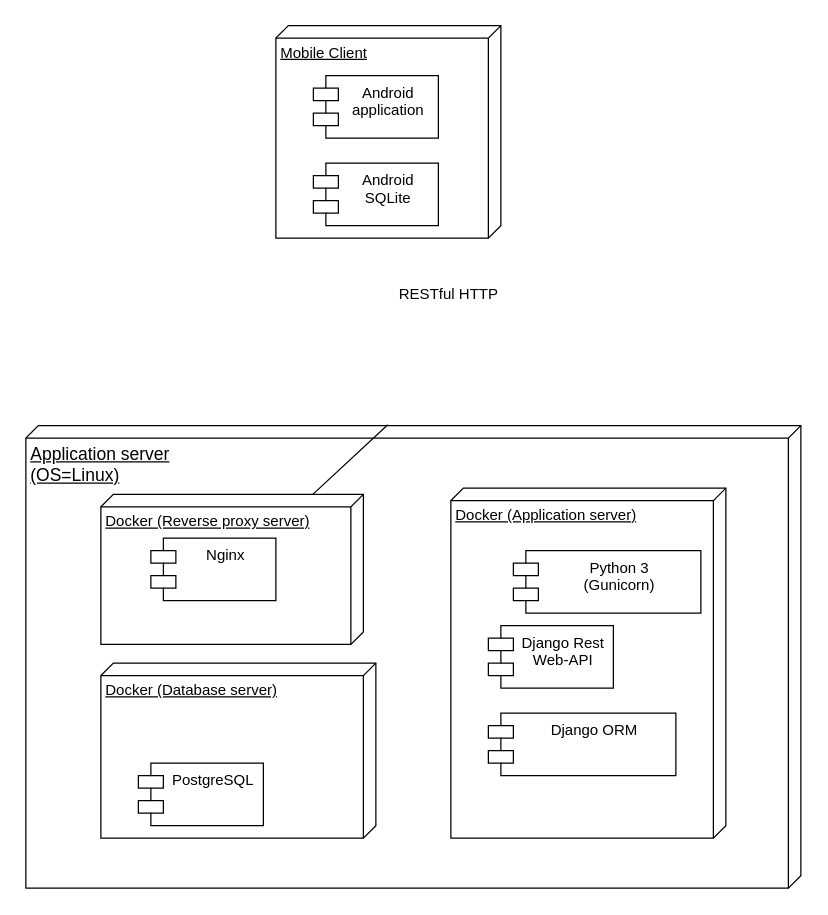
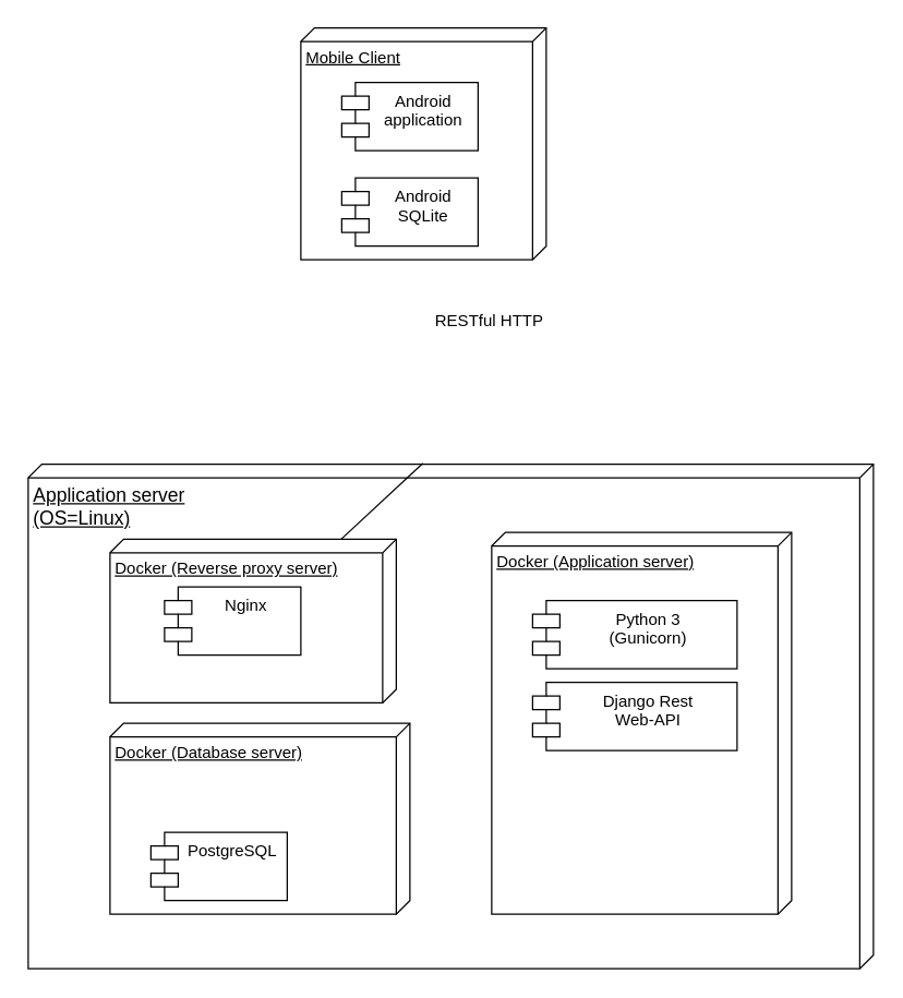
- <mxCell id="15" value="&lt;div&gt;Python 3&lt;/div&gt;&lt;div&gt;(Gunicorn)&lt;br&gt;&lt;/div&gt;" style="shape=module;align=left;spacingLeft=20;align=center;verticalAlign=top;whiteSpace=wrap;html=1;" vertex="1" parent="1"><mxGeometry x="410" y="440" width="150" height="50" as="geometry" /></mxCell>
+ <mxCell id="15" value="&lt;div&gt;Python 3&lt;/div&gt;&lt;div&gt;(Gunicorn)&lt;br&gt;&lt;/div&gt;" style="shape=module;align=left;spacingLeft=20;align=center;verticalAlign=top;whiteSpace=wrap;html=1;" vertex="1" parent="1"><mxGeometry x="390" y="440" width="150" height="50" as="geometry" /></mxCell>
- <mxCell id="10" value="&lt;div&gt;Django Rest&lt;/div&gt;&lt;div&gt;Web-API&lt;br&gt;&lt;/div&gt;" style="shape=module;align=left;spacingLeft=20;align=center;verticalAlign=top;whiteSpace=wrap;html=1;" parent="1" vertex="1"><mxGeometry x="390" y="500" width="100" height="50" as="geometry" /></mxCell>
+ <mxCell id="10" value="&lt;div&gt;Django Rest&lt;/div&gt;&lt;div&gt;Web-API&lt;br&gt;&lt;/div&gt;" style="shape=module;align=left;spacingLeft=20;align=center;verticalAlign=top;whiteSpace=wrap;html=1;" parent="1" vertex="1"><mxGeometry x="390" y="500" width="150" height="50" as="geometry" /></mxCell>
- <mxCell id="9" value="Django ORM" style="shape=module;align=left;spacingLeft=20;align=center;verticalAlign=top;whiteSpace=wrap;html=1;" parent="1" vertex="1"><mxGeometry x="390" y="570" width="150" height="50" as="geometry" /></mxCell>
